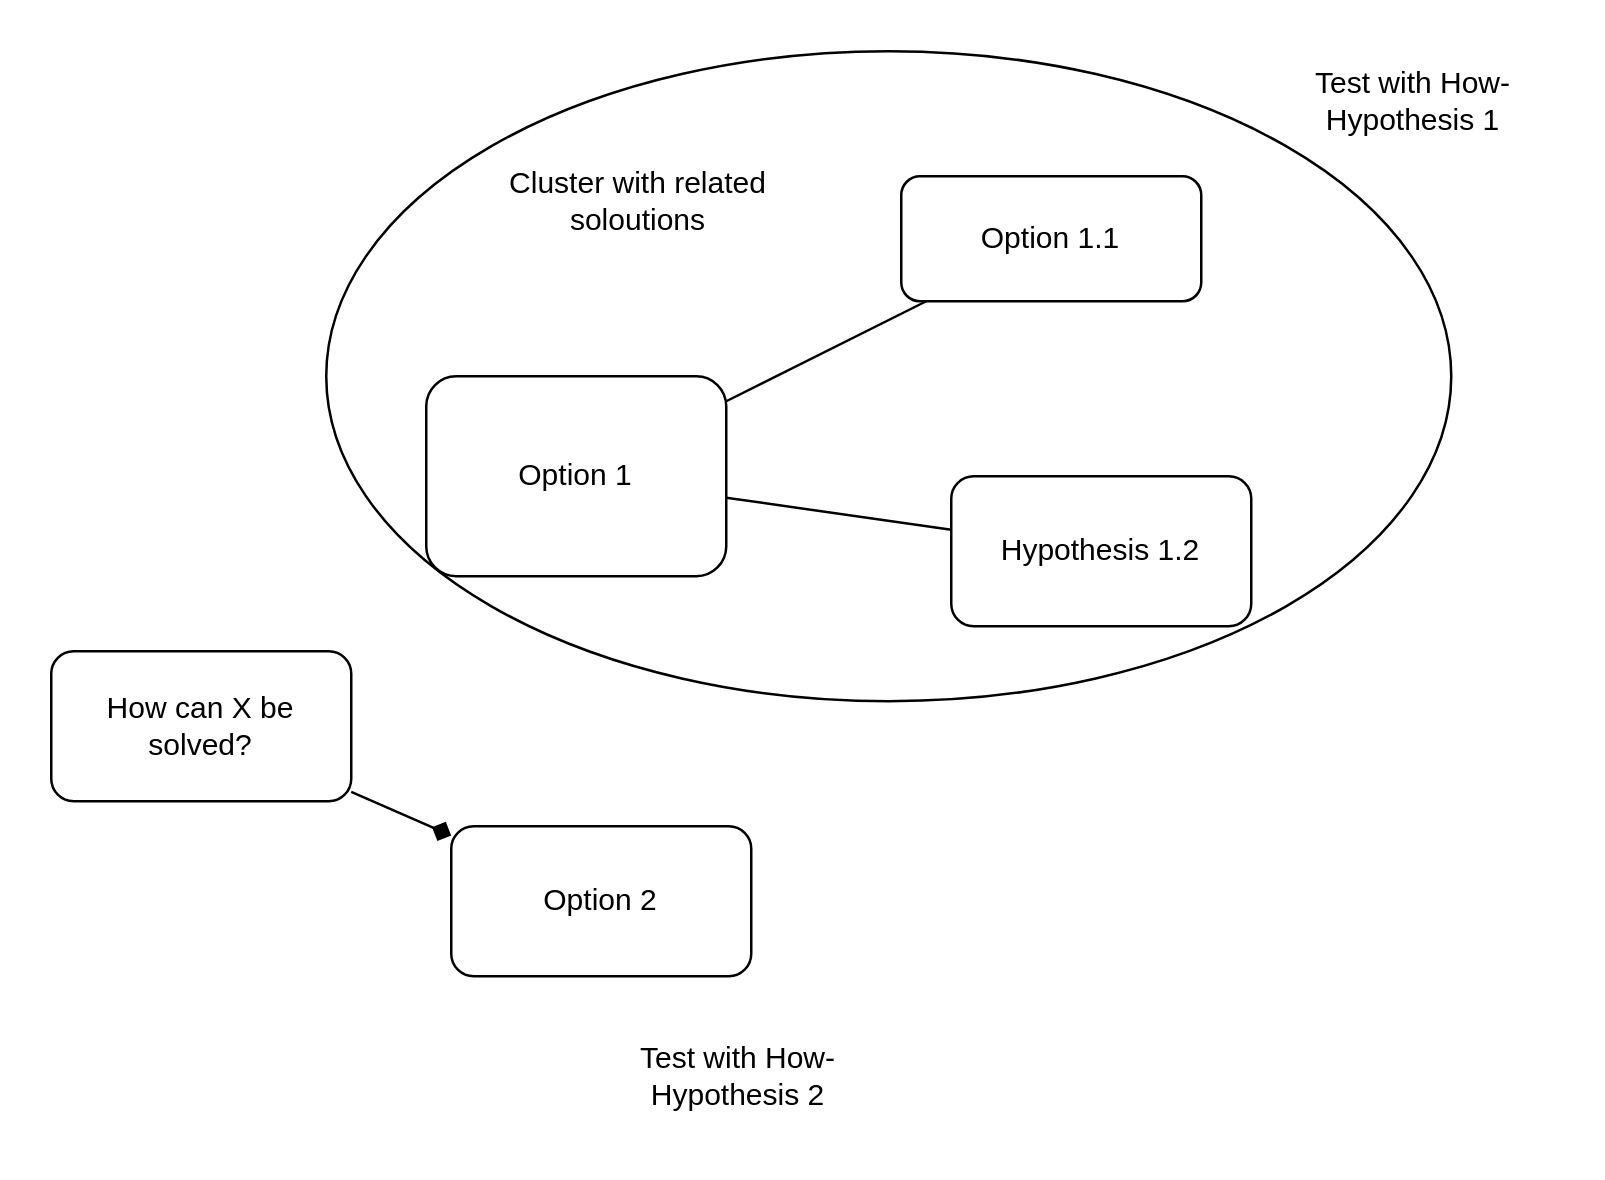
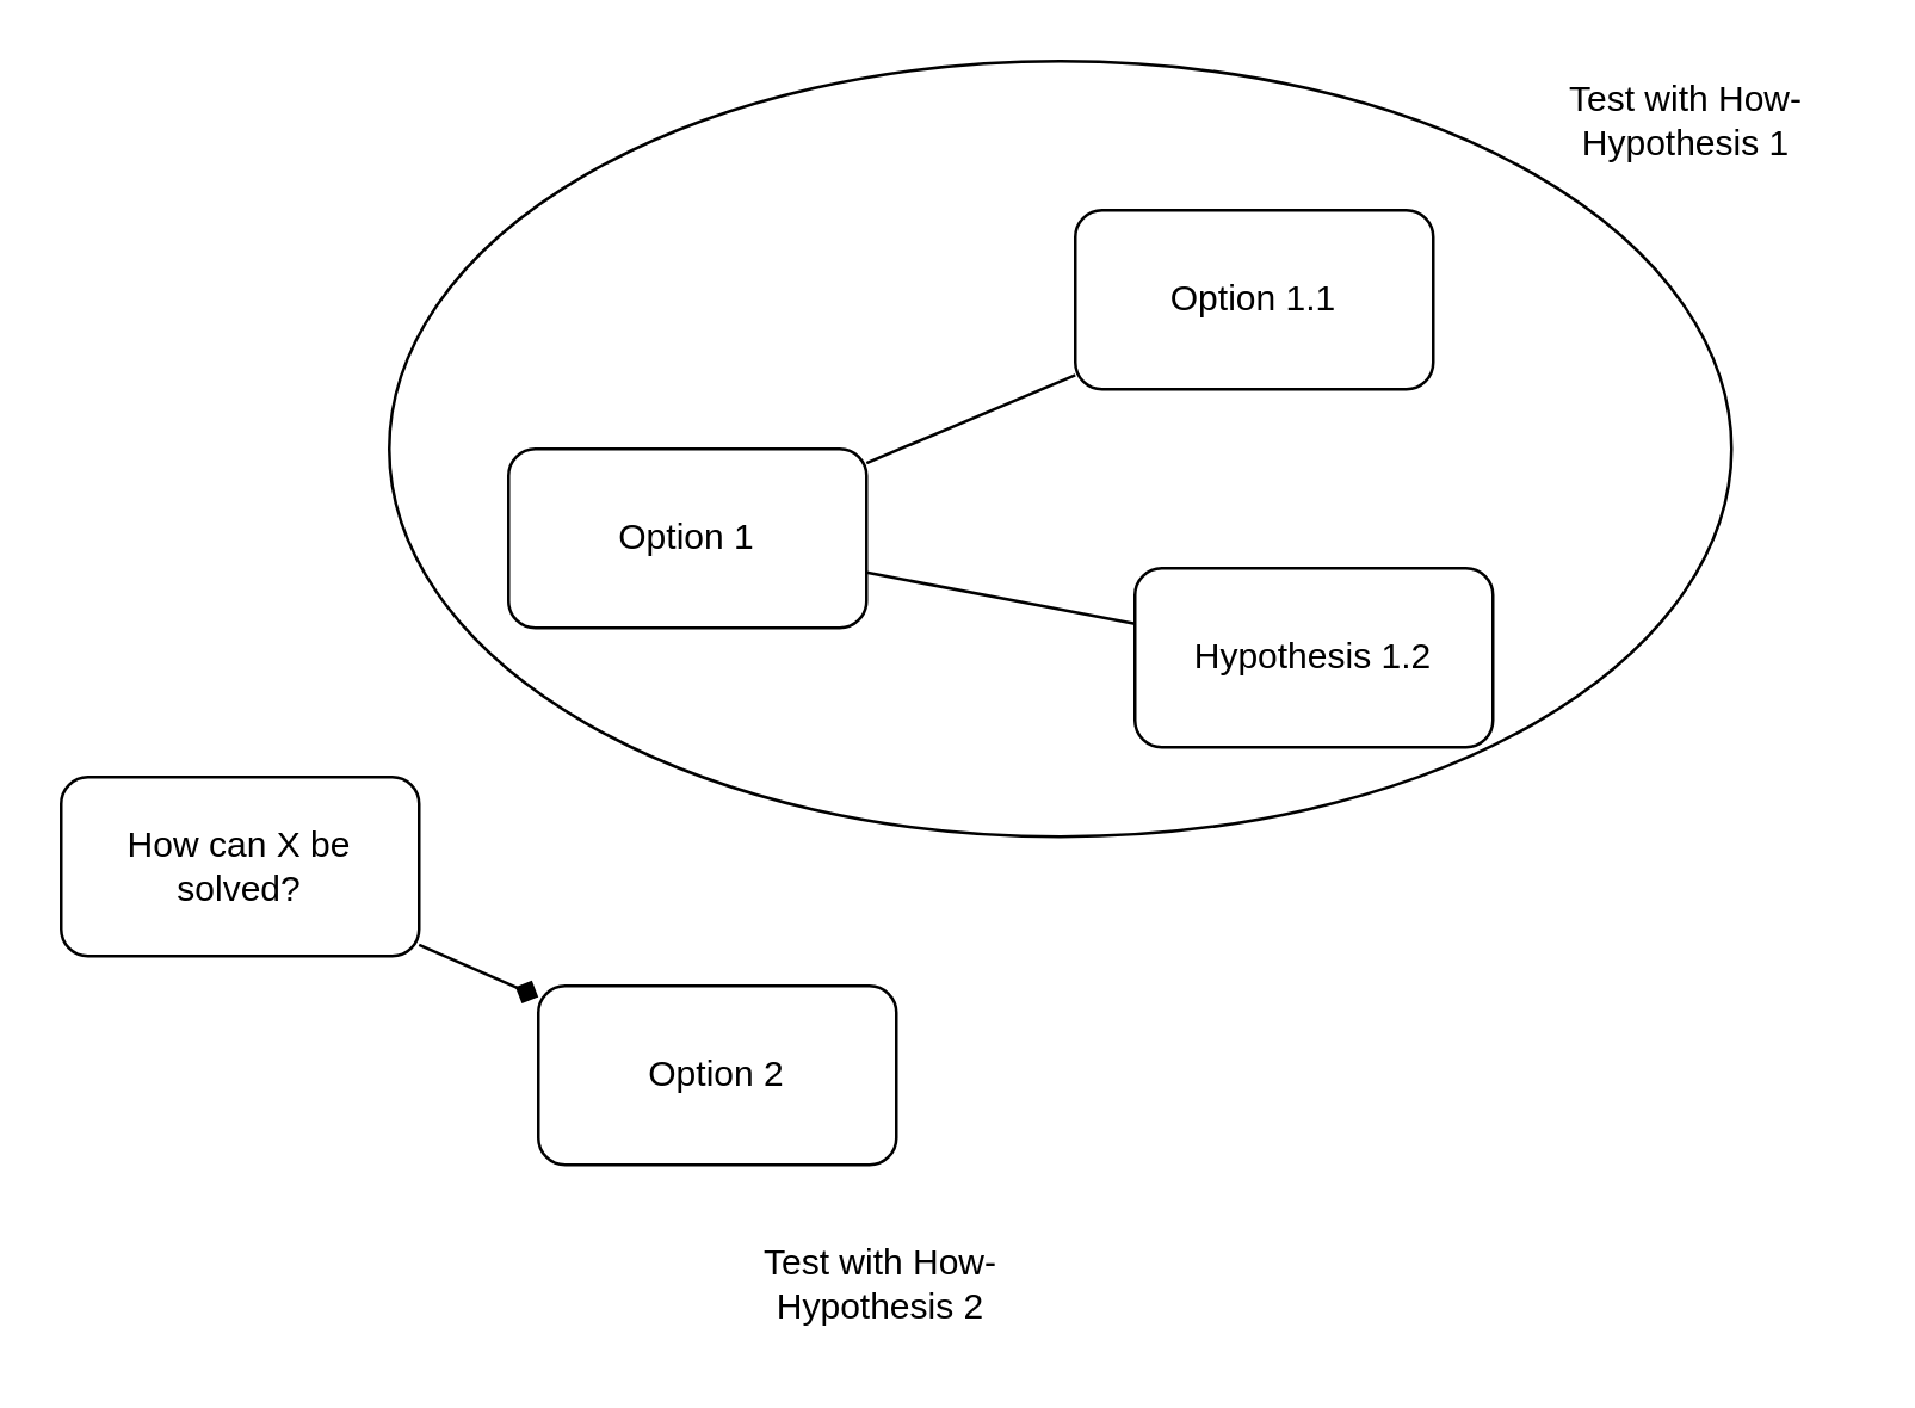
- <mxCell id="11" value="Cluster with related soloutions" style="text;html=1;strokeColor=none;fillColor=none;align=center;verticalAlign=middle;whiteSpace=wrap;rounded=0;" vertex="1" parent="1"><mxGeometry x="200" y="60" width="110" height="40" as="geometry" /></mxCell>
- <mxCell id="3" value="Option 1.1" style="rounded=1;whiteSpace=wrap;html=1;" parent="1" vertex="1"><mxGeometry x="360" y="70" width="120" height="50" as="geometry" /></mxCell>
+ <mxCell id="3" value="Option 1.1" style="rounded=1;whiteSpace=wrap;html=1;" parent="1" vertex="1"><mxGeometry x="360" y="70" width="120" height="60" as="geometry" /></mxCell>
- <mxCell id="7" value="Option 1" style="rounded=1;whiteSpace=wrap;html=1;" parent="1" vertex="1"><mxGeometry x="170" y="150" width="120" height="80" as="geometry" /></mxCell>
+ <mxCell id="7" value="Option 1" style="rounded=1;whiteSpace=wrap;html=1;" parent="1" vertex="1"><mxGeometry x="170" y="150" width="120" height="60" as="geometry" /></mxCell>
